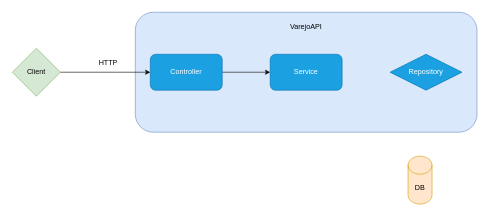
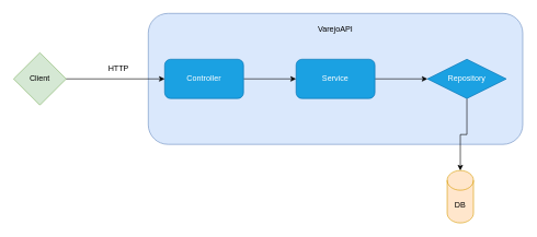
+ <mxCell id="6" style="edgeStyle=orthogonalEdgeStyle;rounded=0;orthogonalLoop=1;jettySize=auto;html=1;" edge="1" parent="1" source="7" target="9"><mxGeometry relative="1" as="geometry" /></mxCell>
+ <mxCell id="8" style="edgeStyle=orthogonalEdgeStyle;rounded=0;orthogonalLoop=1;jettySize=auto;html=1;" edge="1" parent="1" source="9" target="10"><mxGeometry relative="1" as="geometry" /></mxCell>
